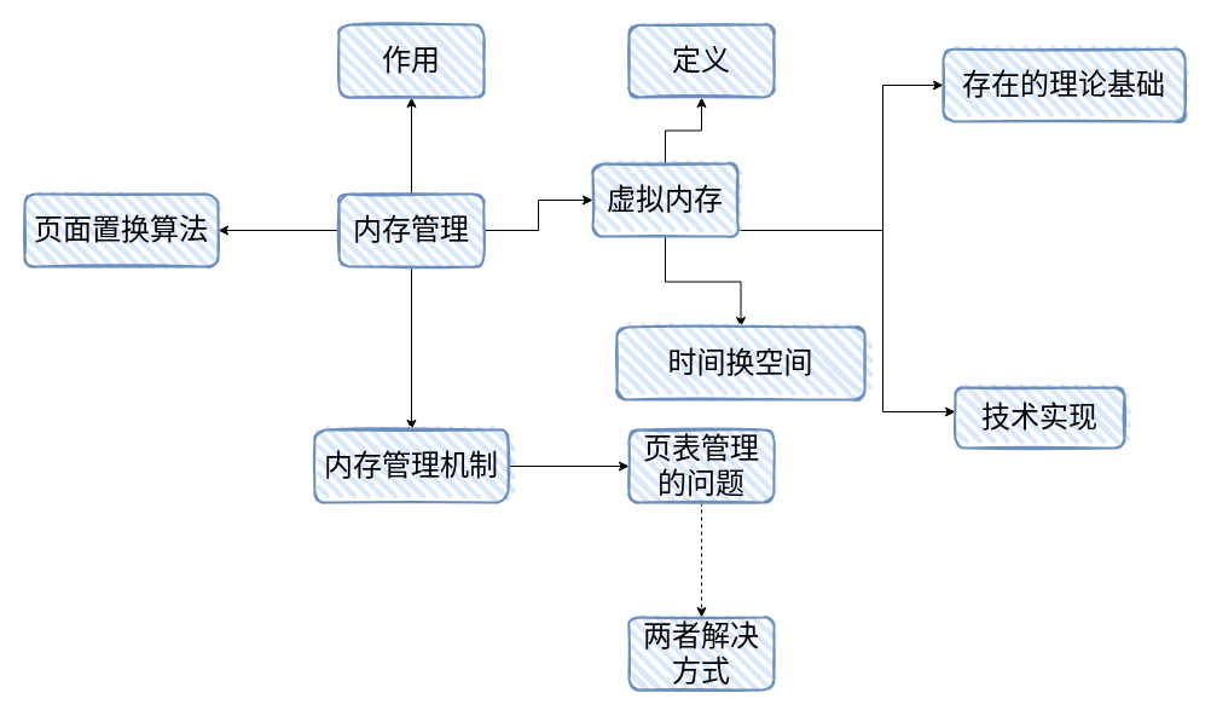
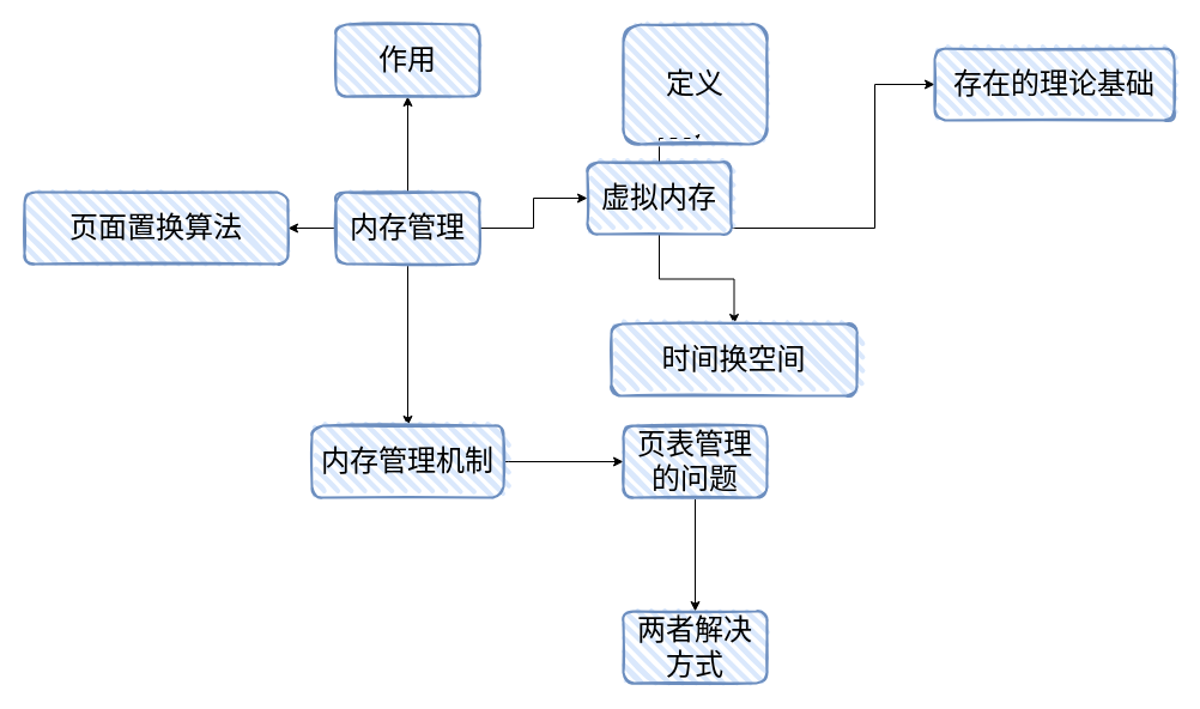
- <mxCell id="19" value="定义" style="whiteSpace=wrap;html=1;fontSize=24;fillColor=#dae8fc;strokeColor=#6c8ebf;rounded=1;glass=0;sketch=1;fillWeight=4;hachureGap=8;hachureAngle=45;strokeWidth=2;" vertex="1" parent="1"><mxGeometry x="520" y="20" width="120" height="60" as="geometry" /></mxCell>
+ <mxCell id="19" value="定义" style="whiteSpace=wrap;html=1;fontSize=24;fillColor=#dae8fc;strokeColor=#6c8ebf;rounded=1;glass=0;sketch=1;fillWeight=4;hachureGap=8;hachureAngle=45;strokeWidth=2;" vertex="1" parent="1"><mxGeometry x="520" y="20" width="120" height="100" as="geometry" /></mxCell>
- <mxCell id="17" value="页面置换算法" style="whiteSpace=wrap;html=1;fontSize=24;fillColor=#dae8fc;strokeColor=#6c8ebf;rounded=1;glass=0;sketch=1;fillWeight=4;hachureGap=8;hachureAngle=45;strokeWidth=2;" vertex="1" parent="1"><mxGeometry x="20" y="160" width="160" height="60" as="geometry" /></mxCell>
+ <mxCell id="17" value="页面置换算法" style="whiteSpace=wrap;html=1;fontSize=24;fillColor=#dae8fc;strokeColor=#6c8ebf;rounded=1;glass=0;sketch=1;fillWeight=4;hachureGap=8;hachureAngle=45;strokeWidth=2;" vertex="1" parent="1"><mxGeometry x="20" y="160" width="220" height="60" as="geometry" /></mxCell>
- <mxCell id="10" style="edgeStyle=orthogonalEdgeStyle;rounded=0;orthogonalLoop=1;jettySize=auto;html=1;" edge="1" parent="1" source="11" target="22"><mxGeometry relative="1" as="geometry"><Array as="points"><mxPoint x="730" y="190" /><mxPoint x="730" y="340" /></Array></mxGeometry></mxCell>
- <mxCell id="22" value="技术实现" style="whiteSpace=wrap;html=1;rounded=1;glass=0;sketch=1;fillWeight=4;hachureGap=8;hachureAngle=45;strokeColor=#6c8ebf;strokeWidth=2;fontFamily=Helvetica;fontSize=24;fontColor=default;fillColor=#dae8fc;" vertex="1" parent="1"><mxGeometry x="790" y="320" width="140" height="50" as="geometry" /></mxCell>
- <mxCell id="14" value="" style="edgeStyle=orthogonalEdgeStyle;rounded=0;orthogonalLoop=1;jettySize=auto;html=1;dashed=1;" edge="1" parent="1" source="15" target="16"><mxGeometry relative="1" as="geometry" /></mxCell>
+ <mxCell id="14" value="" style="edgeStyle=orthogonalEdgeStyle;rounded=0;orthogonalLoop=1;jettySize=auto;html=1;" edge="1" parent="1" source="15" target="16"><mxGeometry relative="1" as="geometry" /></mxCell>
